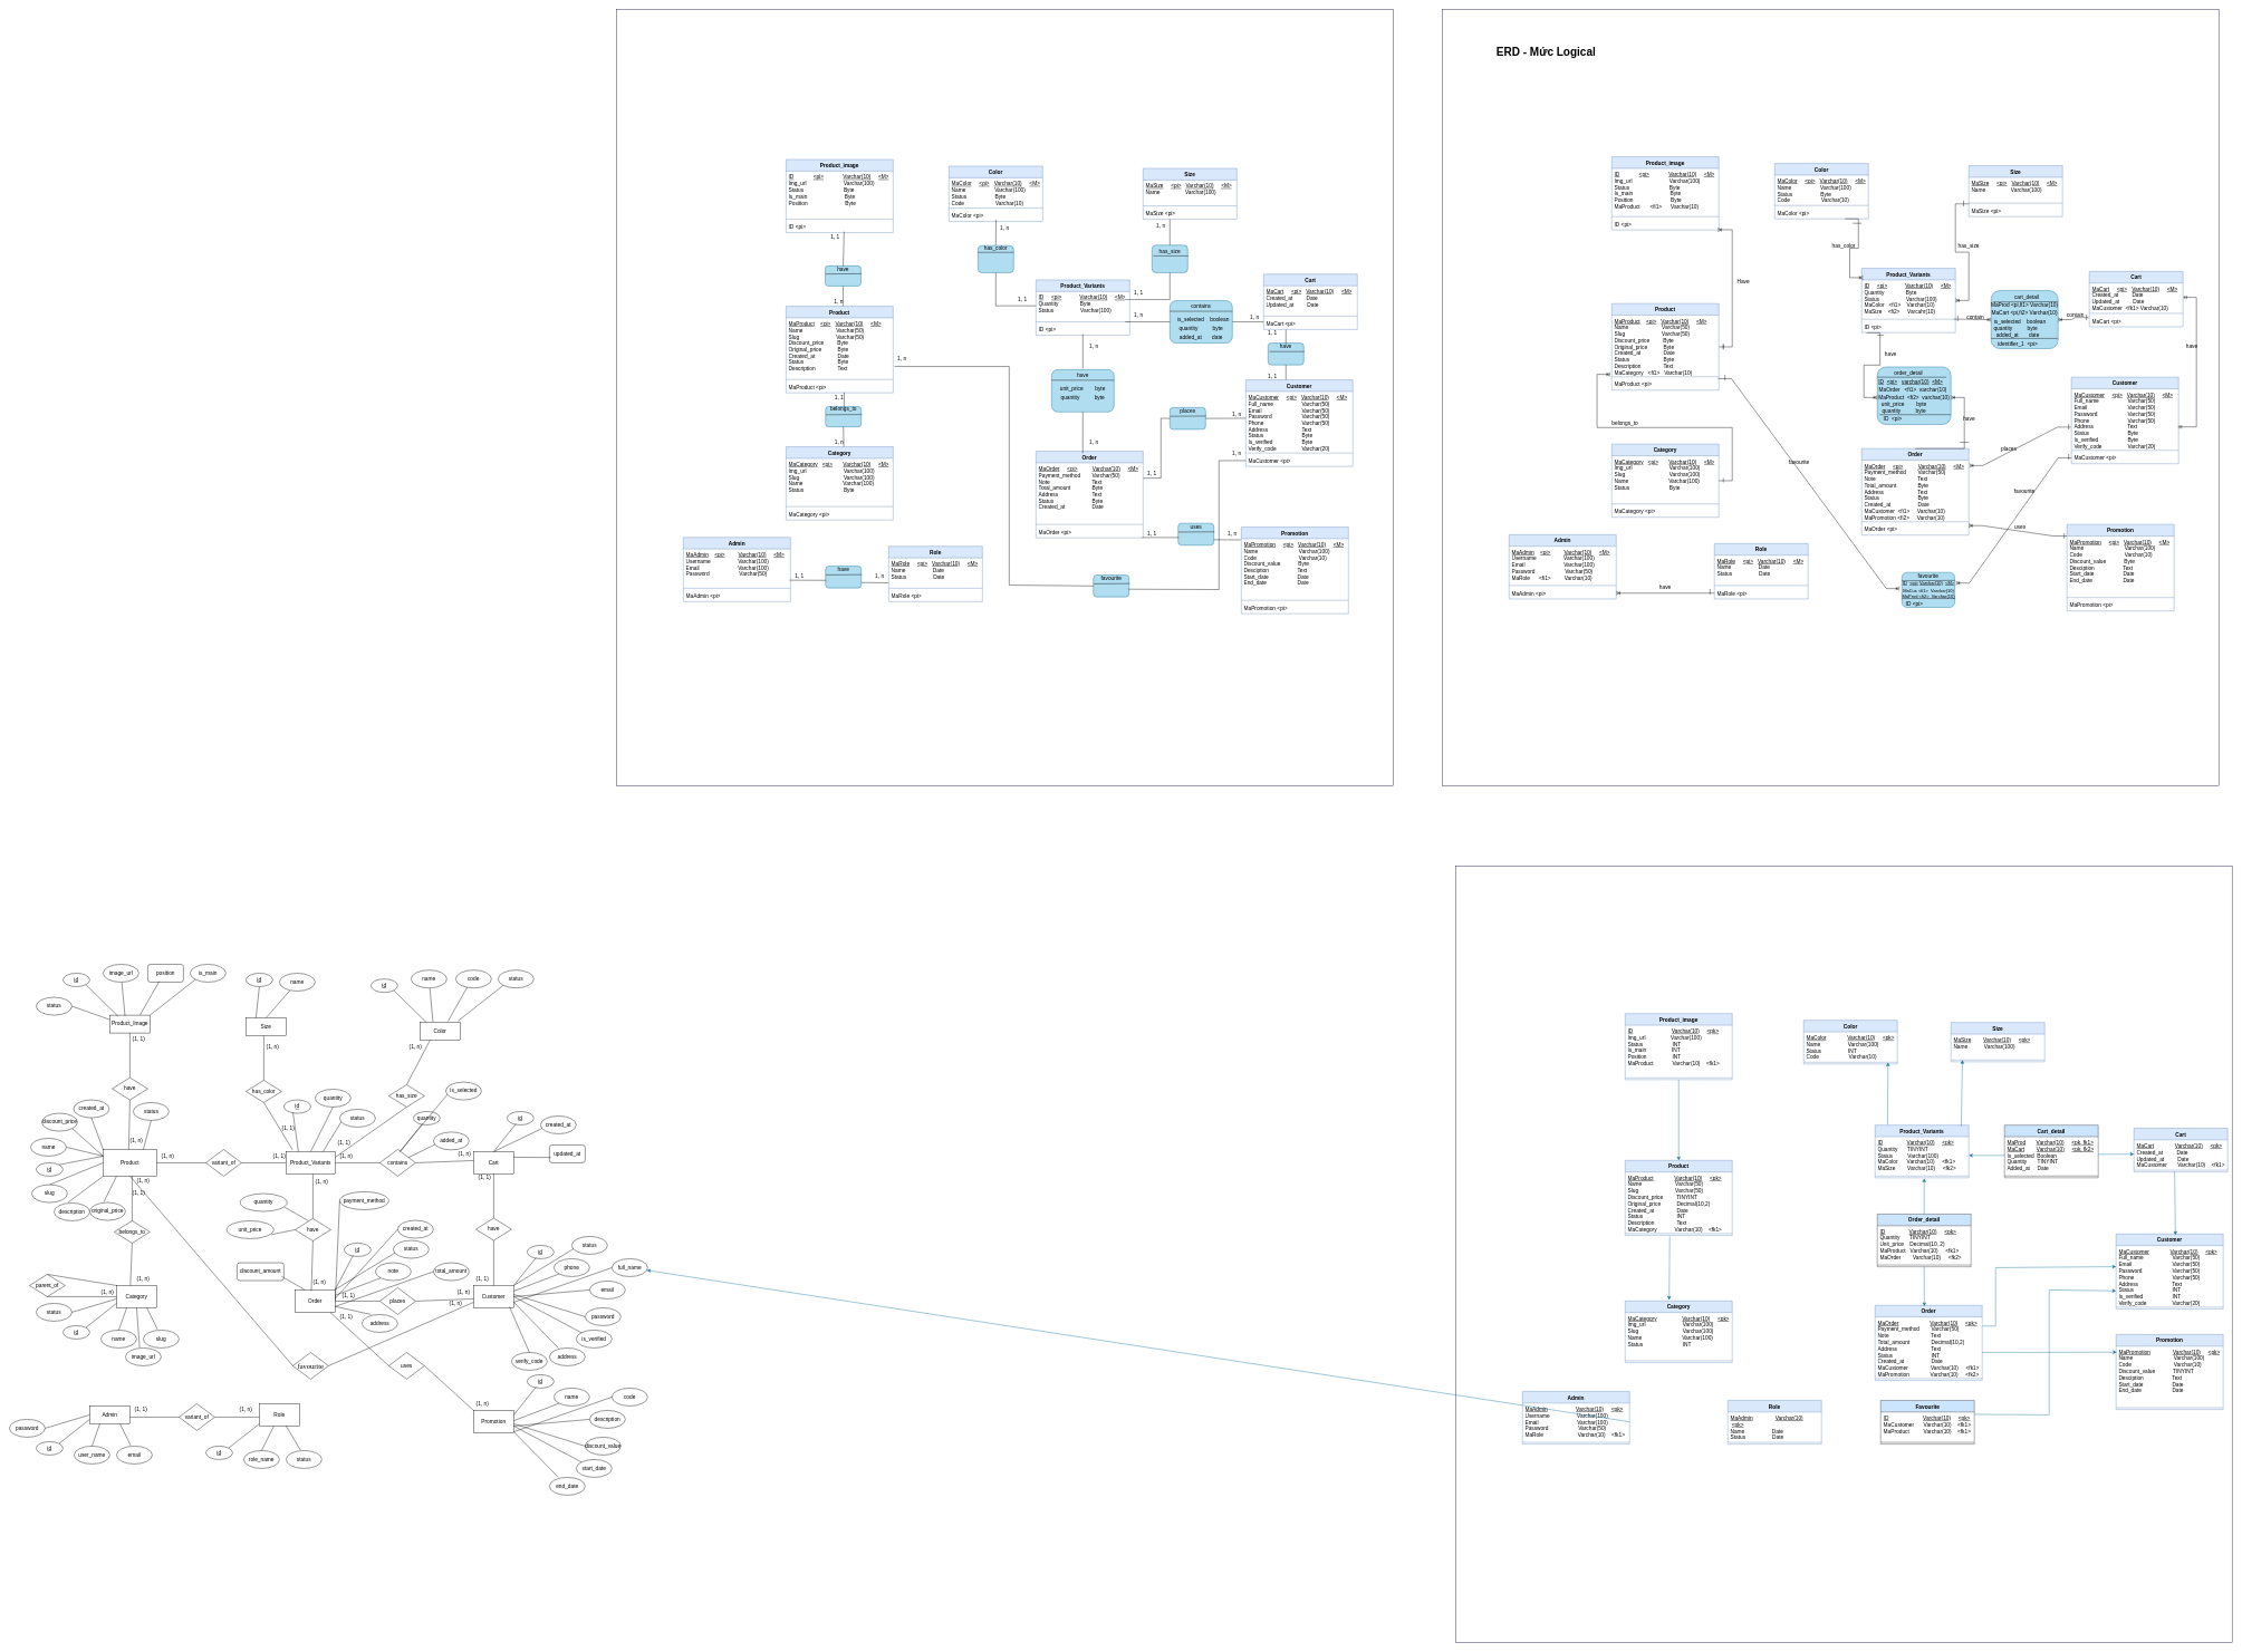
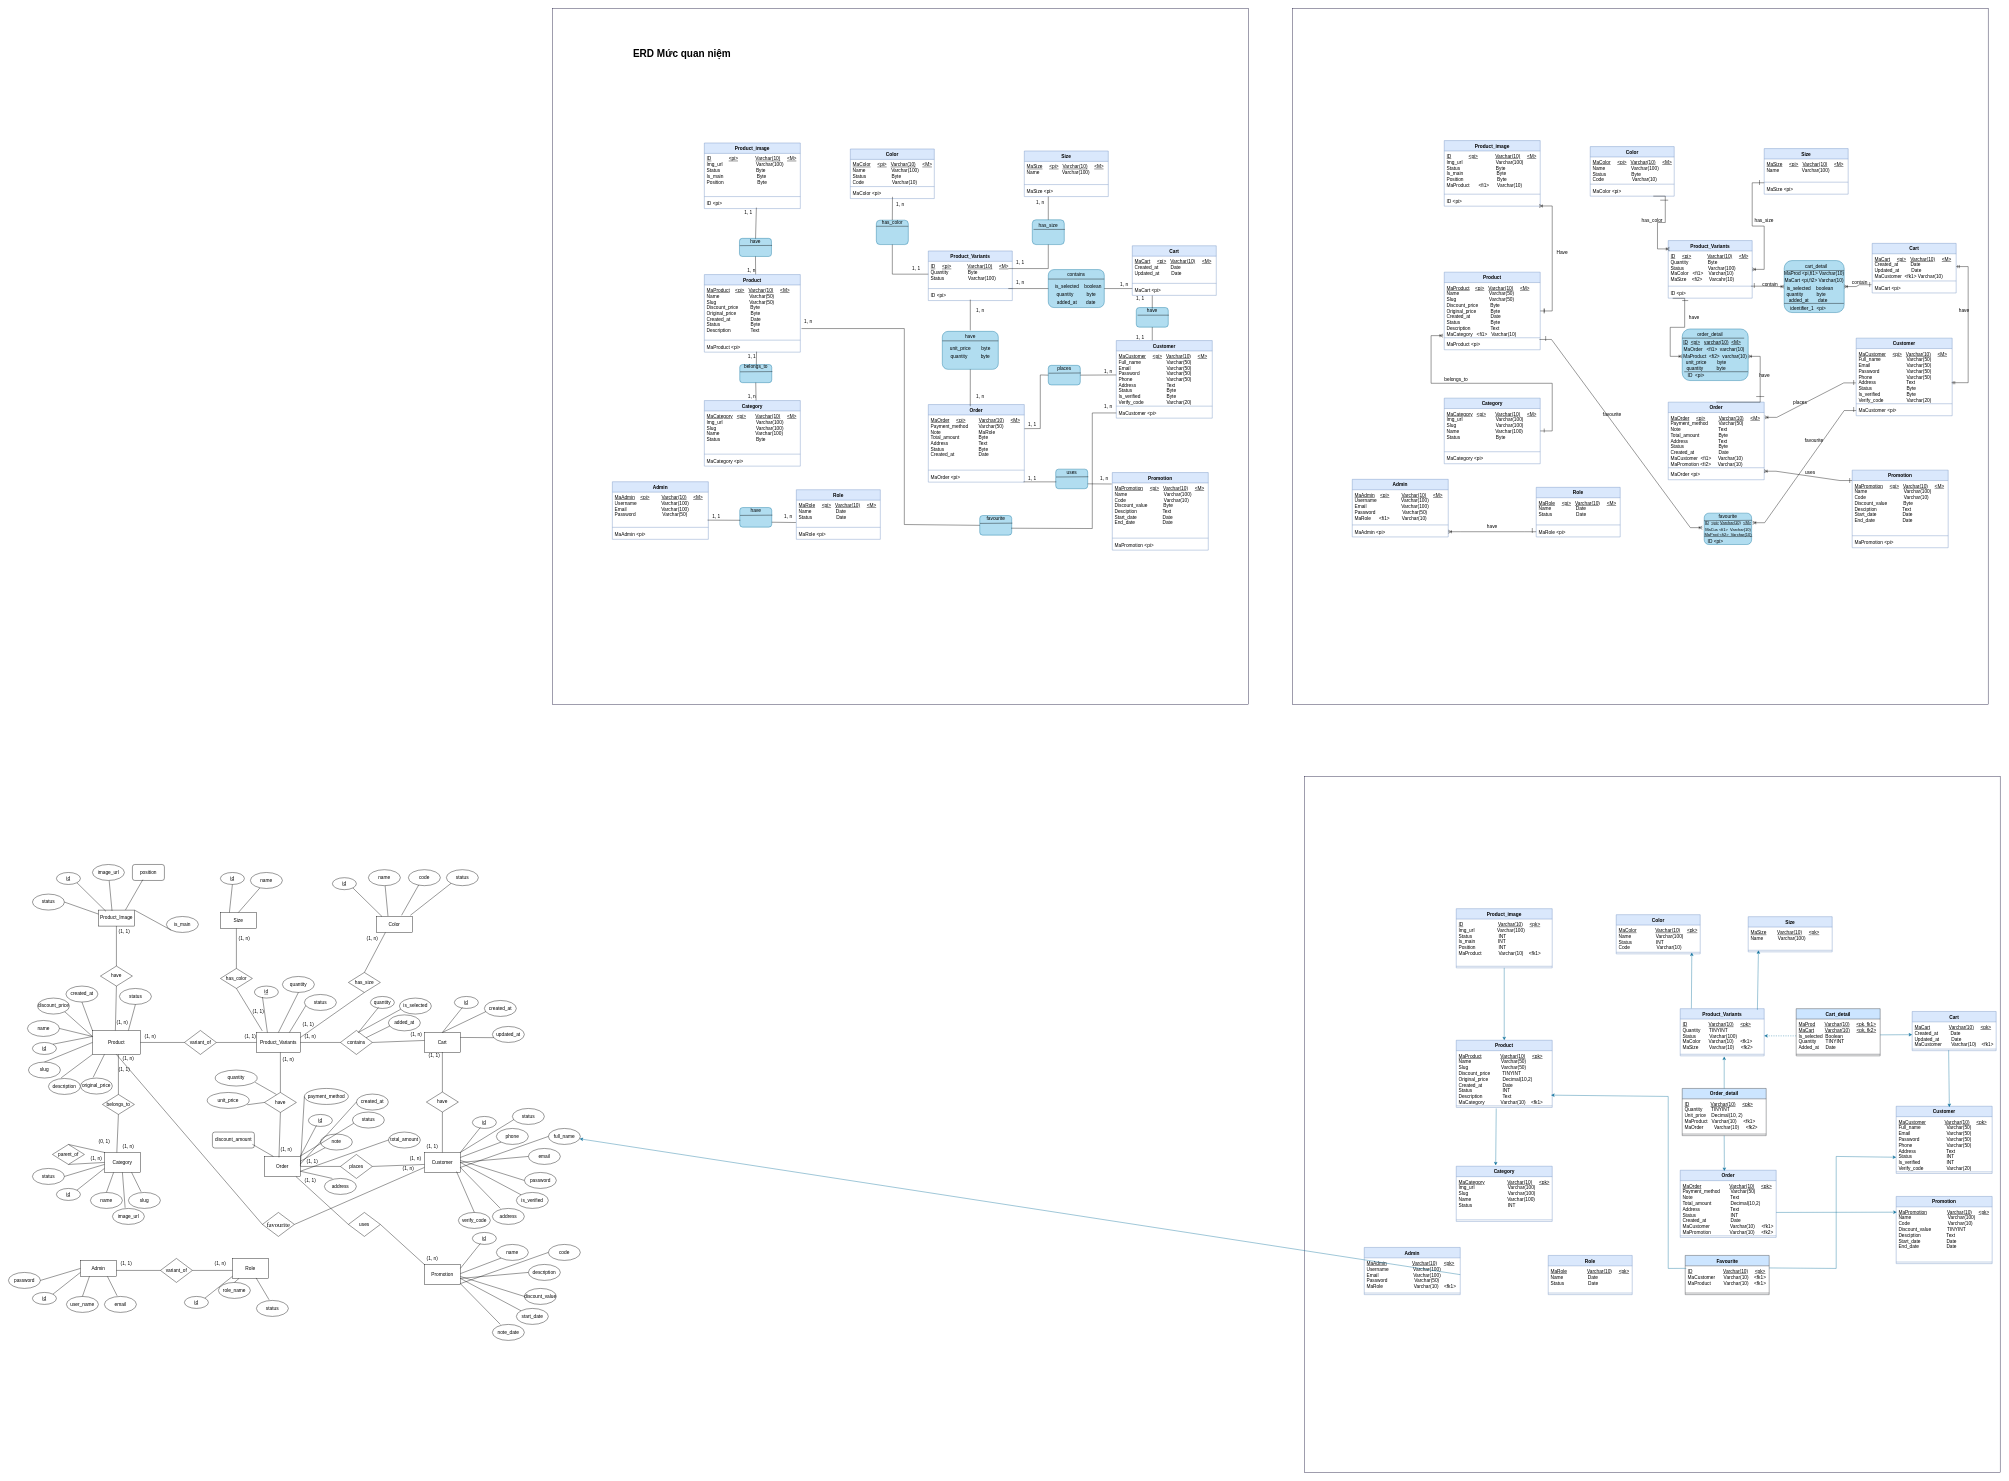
- <mxCell id="523" value="&lt;b&gt;&lt;font style=&quot;font-size: 25px;&quot;&gt;ERD - Mức Logical&lt;/font&gt;&lt;/b&gt;" style="text;html=1;whiteSpace=wrap;overflow=hidden;rounded=0;" parent="1" vertex="1"><mxGeometry x="3350" y="95" width="320" height="120" as="geometry" /></mxCell>
+ <mxCell id="522" value="&lt;b&gt;&lt;font style=&quot;font-size: 25px;&quot;&gt;ERD Mức quan niệm&lt;/font&gt;&lt;/b&gt;" style="text;html=1;whiteSpace=wrap;overflow=hidden;rounded=0;" parent="1" vertex="1"><mxGeometry x="1580" y="111" width="320" height="120" as="geometry" /></mxCell>
- <mxCell id="223" value="&lt;u&gt;MaOrder&lt;/u&gt;&lt;i style=&quot;&quot;&gt;&amp;nbsp; &amp;nbsp; &amp;nbsp;&lt;/i&gt;&lt;u style=&quot;&quot;&gt;&amp;lt;pi&amp;gt;&lt;/u&gt;&amp;nbsp; &amp;nbsp; &amp;nbsp; &amp;nbsp; &amp;nbsp;&amp;nbsp;&lt;u&gt;Varchar(10)&lt;/u&gt;&amp;nbsp; &amp;nbsp; &amp;nbsp;&lt;u style=&quot;&quot;&gt;&amp;lt;M&amp;gt;&lt;/u&gt;&lt;div&gt;Payment_method&amp;nbsp;&amp;nbsp;&lt;span style=&quot;white-space: pre;&quot;&gt;&#09;&lt;/span&gt;&amp;nbsp; &amp;nbsp; Varchar(50)&lt;/div&gt;&lt;div&gt;Note&amp;nbsp; &amp;nbsp; &amp;nbsp; &amp;nbsp; &amp;nbsp;&lt;span style=&quot;white-space: pre;&quot;&gt;&#09;&lt;/span&gt;&lt;span style=&quot;white-space: pre;&quot;&gt;&#09;&lt;/span&gt;&amp;nbsp; &amp;nbsp; Text&lt;/div&gt;&lt;div&gt;Total_amount&lt;span style=&quot;white-space: pre;&quot;&gt;&#09;&lt;/span&gt;&lt;span style=&quot;white-space: pre;&quot;&gt;&#09;&lt;/span&gt;&amp;nbsp; &amp;nbsp; Byte&lt;/div&gt;&lt;div&gt;Address&lt;span style=&quot;white-space: pre;&quot;&gt;&#09;&lt;/span&gt;&lt;span style=&quot;white-space: pre;&quot;&gt;&#09;&lt;/span&gt;&lt;span style=&quot;white-space: pre;&quot;&gt;&#09;    Text&lt;/span&gt;&lt;/div&gt;&lt;div&gt;Status&lt;span style=&quot;white-space: pre;&quot;&gt;&#09;&lt;/span&gt;&lt;span style=&quot;white-space: pre;&quot;&gt;&#09;&lt;/span&gt;&lt;span style=&quot;white-space: pre;&quot;&gt;&#09;&lt;/span&gt;&amp;nbsp; &amp;nbsp; Byte&lt;/div&gt;&lt;div&gt;Created_at&lt;span style=&quot;white-space: pre;&quot;&gt;&#09;&lt;/span&gt;&lt;span style=&quot;white-space: pre;&quot;&gt;&#09;&lt;/span&gt;&amp;nbsp; &amp;nbsp; Date&lt;/div&gt;" style="text;strokeColor=none;fillColor=none;align=left;verticalAlign=top;spacingLeft=4;spacingRight=4;overflow=hidden;rotatable=0;points=[[0,0.5],[1,0.5]];portConstraint=eastwest;whiteSpace=wrap;html=1;" parent="222" vertex="1"><mxGeometry y="26" width="240" height="134" as="geometry" /></mxCell>
+ <mxCell id="223" value="&lt;u&gt;MaOrder&lt;/u&gt;&lt;i style=&quot;&quot;&gt;&amp;nbsp; &amp;nbsp; &amp;nbsp;&lt;/i&gt;&lt;u style=&quot;&quot;&gt;&amp;lt;pi&amp;gt;&lt;/u&gt;&amp;nbsp; &amp;nbsp; &amp;nbsp; &amp;nbsp; &amp;nbsp;&amp;nbsp;&lt;u&gt;Varchar(10)&lt;/u&gt;&amp;nbsp; &amp;nbsp; &amp;nbsp;&lt;u style=&quot;&quot;&gt;&amp;lt;M&amp;gt;&lt;/u&gt;&lt;div&gt;Payment_method&amp;nbsp;&amp;nbsp;&lt;span style=&quot;white-space: pre;&quot;&gt;&#09;&lt;/span&gt;&amp;nbsp; &amp;nbsp; Varchar(50)&lt;/div&gt;&lt;div&gt;Note&amp;nbsp; &amp;nbsp; &amp;nbsp; &amp;nbsp; &amp;nbsp;&lt;span style=&quot;white-space: pre;&quot;&gt;&#09;&lt;/span&gt;&lt;span style=&quot;white-space: pre;&quot;&gt;&#09;&lt;/span&gt;&amp;nbsp; &amp;nbsp; MaRole&lt;/div&gt;&lt;div&gt;Total_amount&lt;span style=&quot;white-space: pre;&quot;&gt;&#09;&lt;/span&gt;&lt;span style=&quot;white-space: pre;&quot;&gt;&#09;&lt;/span&gt;&amp;nbsp; &amp;nbsp; Byte&lt;/div&gt;&lt;div&gt;Address&lt;span style=&quot;white-space: pre;&quot;&gt;&#09;&lt;/span&gt;&lt;span style=&quot;white-space: pre;&quot;&gt;&#09;&lt;/span&gt;&lt;span style=&quot;white-space: pre;&quot;&gt;&#09;    Text&lt;/span&gt;&lt;/div&gt;&lt;div&gt;Status&lt;span style=&quot;white-space: pre;&quot;&gt;&#09;&lt;/span&gt;&lt;span style=&quot;white-space: pre;&quot;&gt;&#09;&lt;/span&gt;&lt;span style=&quot;white-space: pre;&quot;&gt;&#09;&lt;/span&gt;&amp;nbsp; &amp;nbsp; Byte&lt;/div&gt;&lt;div&gt;Created_at&lt;span style=&quot;white-space: pre;&quot;&gt;&#09;&lt;/span&gt;&lt;span style=&quot;white-space: pre;&quot;&gt;&#09;&lt;/span&gt;&amp;nbsp; &amp;nbsp; Date&lt;/div&gt;" style="text;strokeColor=none;fillColor=none;align=left;verticalAlign=top;spacingLeft=4;spacingRight=4;overflow=hidden;rotatable=0;points=[[0,0.5],[1,0.5]];portConstraint=eastwest;whiteSpace=wrap;html=1;" parent="222" vertex="1"><mxGeometry y="26" width="240" height="134" as="geometry" /></mxCell>
- <mxCell id="116" value="is_main" style="ellipse;whiteSpace=wrap;html=1;" parent="1" vertex="1"><mxGeometry x="425" y="2161" width="80" height="40" as="geometry" /></mxCell>
+ <mxCell id="116" value="is_main" style="ellipse;whiteSpace=wrap;html=1;" parent="1" vertex="1"><mxGeometry x="415" y="2291" width="80" height="40" as="geometry" /></mxCell>
- <mxCell id="204" value="is_selected" style="ellipse;whiteSpace=wrap;html=1;" parent="1" vertex="1"><mxGeometry x="997.5" y="2425" width="80" height="40" as="geometry" /></mxCell>
+ <mxCell id="204" value="is_selected" style="ellipse;whiteSpace=wrap;html=1;" parent="1" vertex="1"><mxGeometry x="997.5" y="2495" width="80" height="40" as="geometry" /></mxCell>
- <mxCell id="103" value="updated_at" style="whiteSpace=wrap;html=1;rounded=1;" parent="1" vertex="1"><mxGeometry x="1230" y="2566" width="80" height="40" as="geometry" /></mxCell>
+ <mxCell id="103" value="updated_at" style="ellipse;whiteSpace=wrap;html=1;" parent="1" vertex="1"><mxGeometry x="1230" y="2566" width="80" height="40" as="geometry" /></mxCell>
- <mxCell id="519" value="" style="endArrow=classic;html=1;rounded=0;entryX=1;entryY=0.5;entryDx=0;entryDy=0;exitX=0;exitY=0.5;exitDx=0;exitDy=0;fillColor=#b1ddf0;strokeColor=#10739e;" parent="1" source="516" target="479" edge="1"><mxGeometry width="50" height="50" relative="1" as="geometry"><mxPoint x="4480" y="2671" as="sourcePoint" /><mxPoint x="4530" y="2621" as="targetPoint" /></mxGeometry></mxCell>
+ <mxCell id="519" value="" style="endArrow=classic;html=1;rounded=0;entryX=1;entryY=0.5;entryDx=0;entryDy=0;exitX=0;exitY=0.5;exitDx=0;exitDy=0;fillColor=#b1ddf0;strokeColor=#10739e;dashed=1;" parent="1" source="516" target="479" edge="1"><mxGeometry width="50" height="50" relative="1" as="geometry"><mxPoint x="4480" y="2671" as="sourcePoint" /><mxPoint x="4530" y="2621" as="targetPoint" /></mxGeometry></mxCell>
- <mxCell id="141" value="payment_method" style="ellipse;whiteSpace=wrap;html=1;" parent="1" vertex="1"><mxGeometry x="760" y="2671" width="110" height="40" as="geometry" /></mxCell>
+ <mxCell id="141" value="payment_method" style="ellipse;whiteSpace=wrap;html=1;" parent="1" vertex="1"><mxGeometry x="760" y="2721" width="110" height="40" as="geometry" /></mxCell>
+ <mxCell id="507" value="" style="endArrow=classic;html=1;rounded=0;entryX=0.988;entryY=0.83;entryDx=0;entryDy=0;entryPerimeter=0;exitX=0.013;exitY=0.099;exitDx=0;exitDy=0;exitPerimeter=0;fillColor=#b1ddf0;strokeColor=#10739e;" parent="1" source="505" target="491" edge="1"><mxGeometry width="50" height="50" relative="1" as="geometry"><mxPoint x="4040" y="2921" as="sourcePoint" /><mxPoint x="4090" y="2871" as="targetPoint" /><Array as="points"><mxPoint x="4170" y="3171" /><mxPoint x="4170" y="2741" /></Array></mxGeometry></mxCell>
- <mxCell id="211" value="unit_price" style="ellipse;whiteSpace=wrap;html=1;" parent="1" vertex="1"><mxGeometry x="507" y="2736" width="105" height="40" as="geometry" /></mxCell>
+ <mxCell id="211" value="unit_price" style="ellipse;whiteSpace=wrap;html=1;" parent="1" vertex="1"><mxGeometry x="517" y="2731" width="105" height="40" as="geometry" /></mxCell>
- <mxCell id="521" value="" style="endArrow=classic;html=1;rounded=0;entryX=0;entryY=0.353;entryDx=0;entryDy=0;entryPerimeter=0;exitX=1.003;exitY=0.15;exitDx=0;exitDy=0;exitPerimeter=0;fillColor=#b1ddf0;strokeColor=#10739e;" parent="1" source="470" target="467" edge="1"><mxGeometry width="50" height="50" relative="1" as="geometry"><mxPoint x="4470" y="2941" as="sourcePoint" /><mxPoint x="4520" y="2891" as="targetPoint" /><Array as="points"><mxPoint x="4470" y="2972" /><mxPoint x="4470" y="2841" /></Array></mxGeometry></mxCell>
- <mxCell id="140" value="note" style="ellipse;whiteSpace=wrap;html=1;" parent="1" vertex="1"><mxGeometry x="840" y="2830" width="80" height="40" as="geometry" /></mxCell>
+ <mxCell id="140" value="note" style="ellipse;whiteSpace=wrap;html=1;" parent="1" vertex="1"><mxGeometry x="800" y="2835" width="80" height="40" as="geometry" /></mxCell>
+ <mxCell id="188" value="(0, 1)" style="text;html=1;align=center;verticalAlign=middle;whiteSpace=wrap;rounded=0;" parent="1" vertex="1"><mxGeometry x="230" y="2838" width="60" height="30" as="geometry" /></mxCell>
- <mxCell id="44" value="parent_of" style="rhombus;whiteSpace=wrap;html=1;" parent="1" vertex="1"><mxGeometry x="65" y="2856" width="80" height="50" as="geometry" /></mxCell>
+ <mxCell id="44" value="parent_of" style="rhombus;whiteSpace=wrap;html=1;" parent="1" vertex="1"><mxGeometry x="130" y="2861" width="80" height="50" as="geometry" /></mxCell>
- <mxCell id="476" value="&lt;u&gt;MaAdmin&lt;/u&gt;&lt;i style=&quot;&quot;&gt;&amp;nbsp; &amp;nbsp; &amp;nbsp;&amp;nbsp; &amp;nbsp; &amp;nbsp; &amp;nbsp;&lt;/i&gt;&amp;nbsp; &amp;nbsp;&lt;u&gt;Varchar(10)&lt;/u&gt;&amp;nbsp; &amp;nbsp; &amp;nbsp;&lt;u style=&quot;&quot;&gt;&amp;lt;pk&amp;gt;&lt;/u&gt;&lt;div&gt;Name&amp;nbsp;&amp;nbsp;&lt;span style=&quot;white-space: pre;&quot;&gt;&#09;&lt;/span&gt;&amp;nbsp; &amp;nbsp; &amp;nbsp; &amp;nbsp; &amp;nbsp; &amp;nbsp; Date&lt;/div&gt;&lt;div&gt;Status&amp;nbsp; &amp;nbsp; &amp;nbsp; &amp;nbsp; &amp;nbsp; &amp;nbsp; &amp;nbsp; &amp;nbsp; &amp;nbsp; Date&lt;/div&gt;" style="text;strokeColor=none;fillColor=none;align=left;verticalAlign=top;spacingLeft=4;spacingRight=4;overflow=hidden;rotatable=0;points=[[0,0.5],[1,0.5]];portConstraint=eastwest;whiteSpace=wrap;html=1;" parent="475" vertex="1"><mxGeometry y="26" width="210" height="64" as="geometry" /></mxCell>
+ <mxCell id="476" value="&lt;u&gt;MaRole&lt;/u&gt;&lt;i style=&quot;&quot;&gt;&amp;nbsp; &amp;nbsp; &amp;nbsp;&amp;nbsp; &amp;nbsp; &amp;nbsp; &amp;nbsp;&lt;/i&gt;&amp;nbsp; &amp;nbsp;&lt;u&gt;Varchar(10)&lt;/u&gt;&amp;nbsp; &amp;nbsp; &amp;nbsp;&lt;u style=&quot;&quot;&gt;&amp;lt;pk&amp;gt;&lt;/u&gt;&lt;div&gt;Name&amp;nbsp;&amp;nbsp;&lt;span style=&quot;white-space: pre;&quot;&gt;&#09;&lt;/span&gt;&amp;nbsp; &amp;nbsp; &amp;nbsp; &amp;nbsp; &amp;nbsp; &amp;nbsp; Date&lt;/div&gt;&lt;div&gt;Status&amp;nbsp; &amp;nbsp; &amp;nbsp; &amp;nbsp; &amp;nbsp; &amp;nbsp; &amp;nbsp; &amp;nbsp; &amp;nbsp; Date&lt;/div&gt;" style="text;strokeColor=none;fillColor=none;align=left;verticalAlign=top;spacingLeft=4;spacingRight=4;overflow=hidden;rotatable=0;points=[[0,0.5],[1,0.5]];portConstraint=eastwest;whiteSpace=wrap;html=1;" parent="475" vertex="1"><mxGeometry y="26" width="210" height="64" as="geometry" /></mxCell>
- <mxCell id="81" value="role_name" style="ellipse;whiteSpace=wrap;html=1;" parent="1" vertex="1"><mxGeometry x="545" y="3251" width="80" height="40" as="geometry" /></mxCell>
+ <mxCell id="81" value="role_name" style="ellipse;whiteSpace=wrap;html=1;" parent="1" vertex="1"><mxGeometry x="545" y="3206" width="80" height="40" as="geometry" /></mxCell>
- <mxCell id="90" value="end_date" style="ellipse;whiteSpace=wrap;html=1;" parent="1" vertex="1"><mxGeometry x="1230" y="3311" width="80" height="40" as="geometry" /></mxCell>
+ <mxCell id="90" value="note_date" style="ellipse;whiteSpace=wrap;html=1;" parent="1" vertex="1"><mxGeometry x="1230" y="3311" width="80" height="40" as="geometry" /></mxCell>
